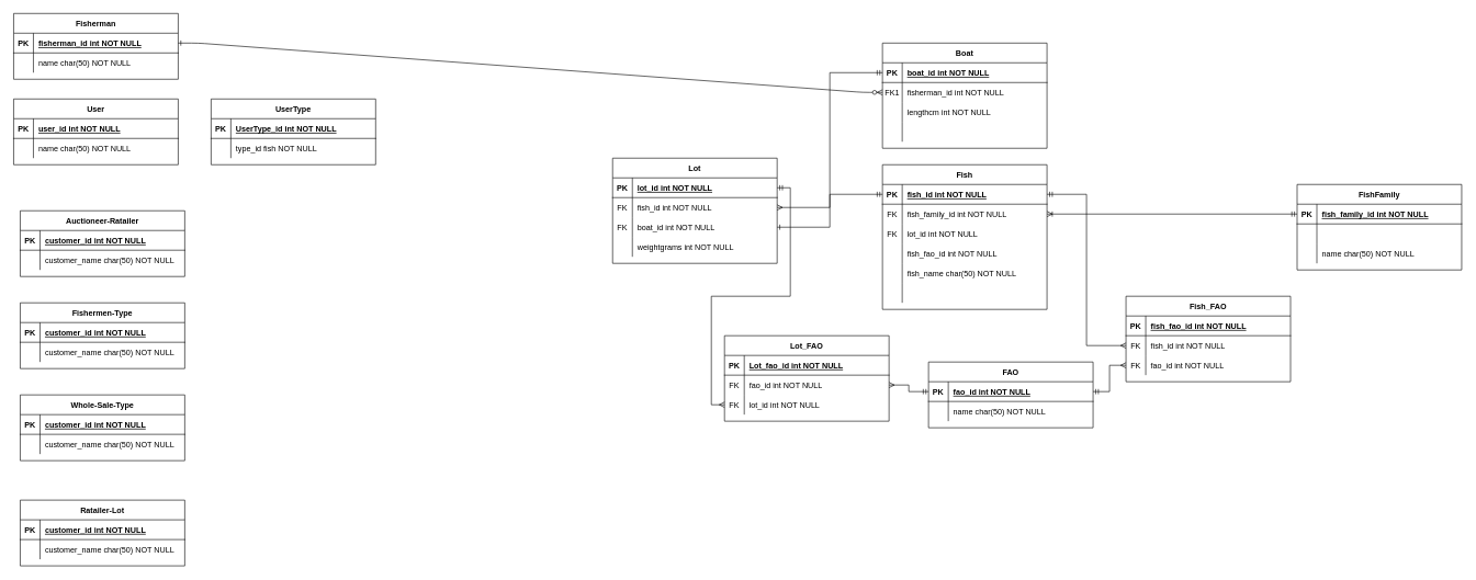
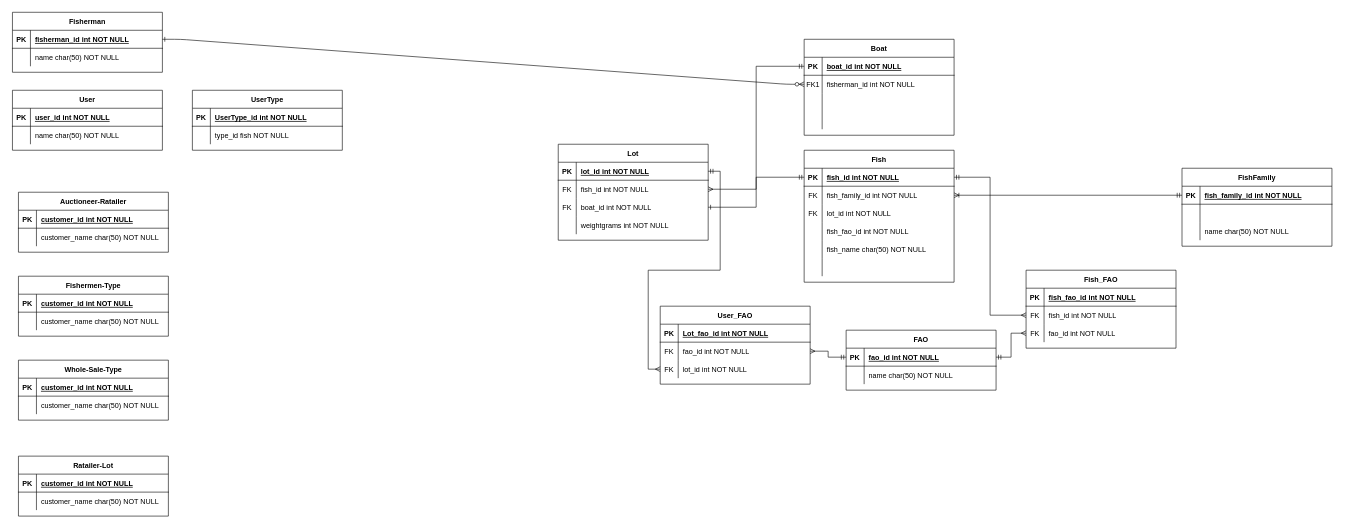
- <mxCell id="12" value="lengthcm int NOT NULL" style="shape=partialRectangle;overflow=hidden;connectable=0;fillColor=none;top=0;left=0;bottom=0;right=0;align=left;spacingLeft=6;" parent="10" vertex="1"><mxGeometry x="30" width="220" height="30" as="geometry"><mxRectangle width="220" height="30" as="alternateBounds" /></mxGeometry></mxCell>
- <mxCell id="108" value="Lot_FAO" style="shape=table;startSize=30;container=1;collapsible=1;childLayout=tableLayout;fixedRows=1;rowLines=0;fontStyle=1;align=center;resizeLast=1;" parent="1" vertex="1"><mxGeometry x="1100" y="510" width="250" height="130" as="geometry" /></mxCell>
+ <mxCell id="108" value="User_FAO" style="shape=table;startSize=30;container=1;collapsible=1;childLayout=tableLayout;fixedRows=1;rowLines=0;fontStyle=1;align=center;resizeLast=1;" parent="1" vertex="1"><mxGeometry x="1100" y="510" width="250" height="130" as="geometry" /></mxCell>
